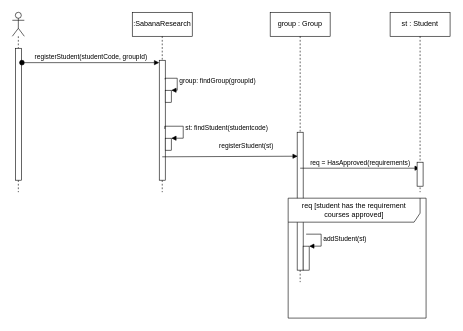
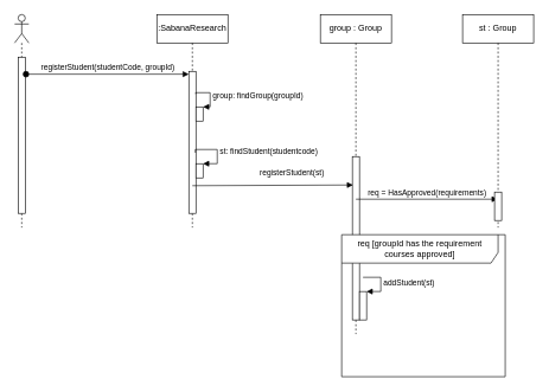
- <mxCell id="15" value="st : Student" style="shape=umlLifeline;perimeter=lifelinePerimeter;whiteSpace=wrap;html=1;container=1;collapsible=0;recursiveResize=0;outlineConnect=0;" vertex="1" parent="1"><mxGeometry x="650" y="20" width="100" height="300" as="geometry" /></mxCell>
+ <mxCell id="15" value="st : Group" style="shape=umlLifeline;perimeter=lifelinePerimeter;whiteSpace=wrap;html=1;container=1;collapsible=0;recursiveResize=0;outlineConnect=0;" vertex="1" parent="1"><mxGeometry x="650" y="20" width="100" height="300" as="geometry" /></mxCell>
- <mxCell id="17" value="req [student has the requirement courses approved]" style="shape=umlFrame;whiteSpace=wrap;html=1;width=220;height=40;" vertex="1" parent="1"><mxGeometry x="480" y="330" width="230" height="200" as="geometry" /></mxCell>
+ <mxCell id="17" value="req [groupId has the requirement courses approved]" style="shape=umlFrame;whiteSpace=wrap;html=1;width=220;height=40;" vertex="1" parent="1"><mxGeometry x="480" y="330" width="230" height="200" as="geometry" /></mxCell>
